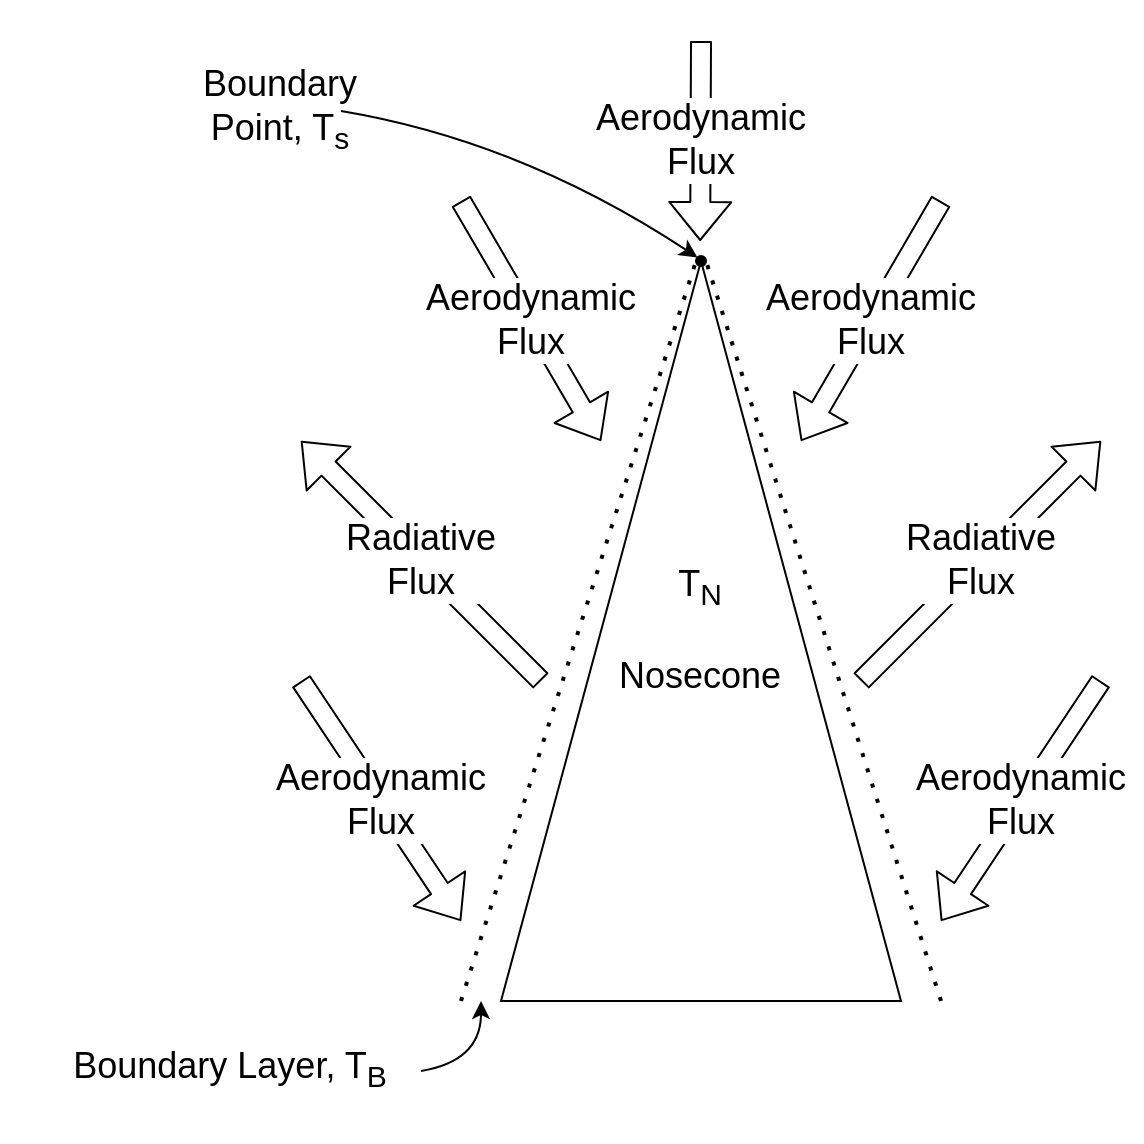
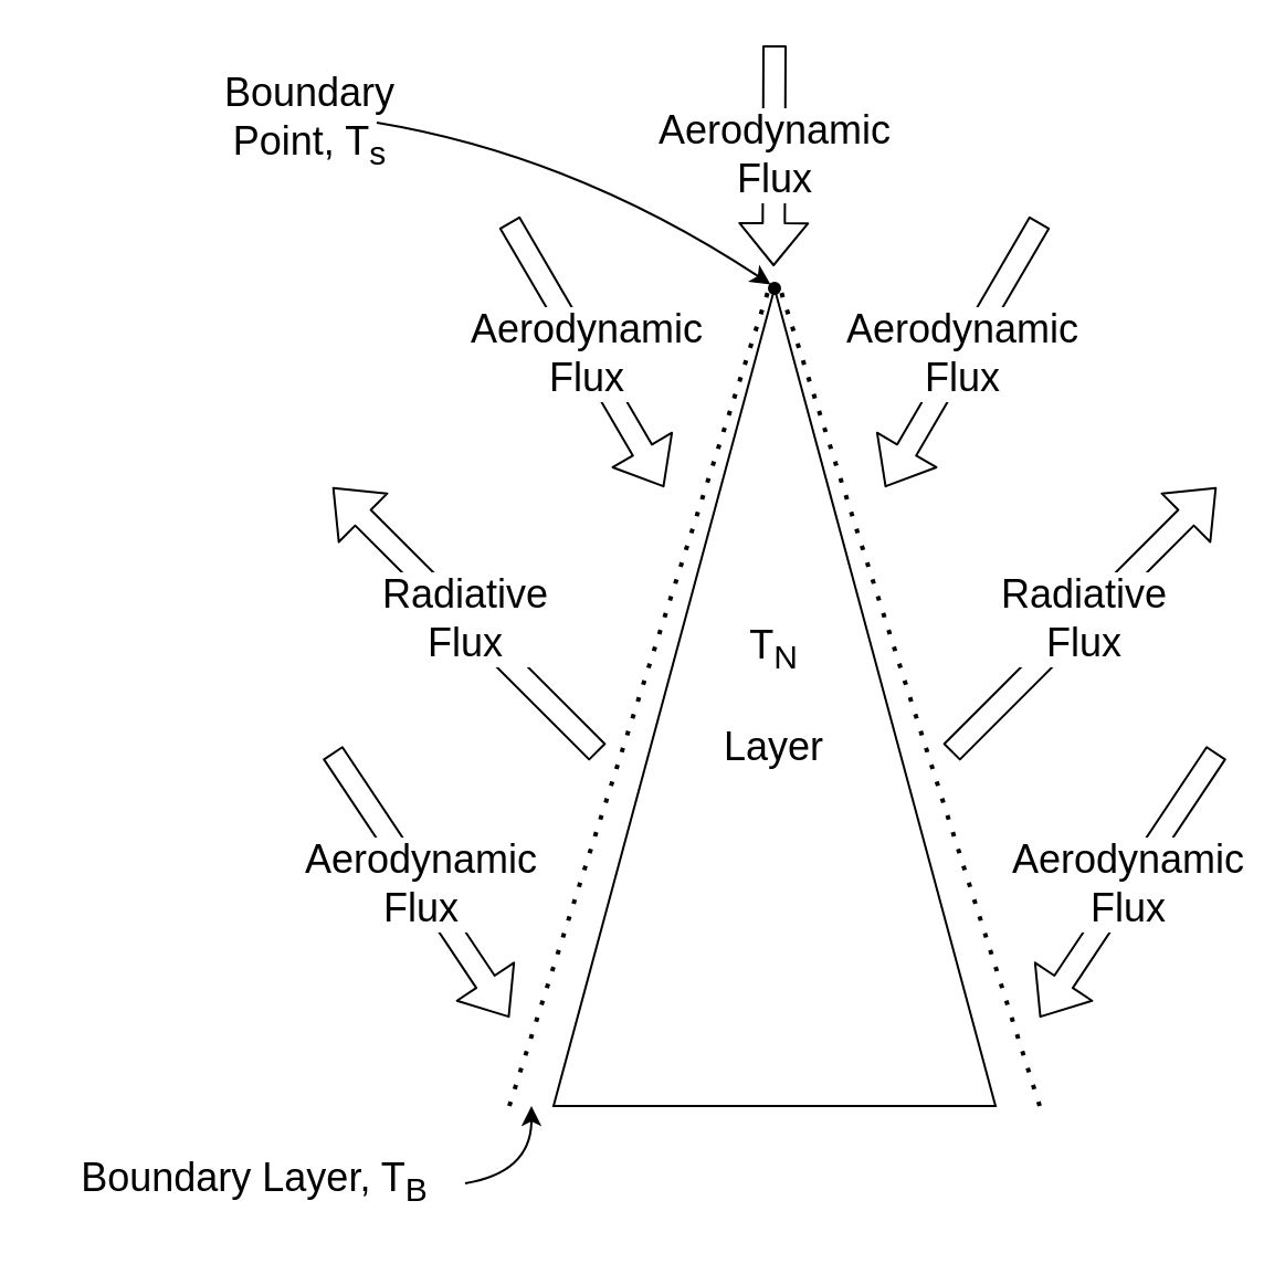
- <mxCell id="2" value="T&lt;sub&gt;N&lt;/sub&gt;&lt;br&gt;&lt;br&gt;Nosecone" style="triangle;whiteSpace=wrap;html=1;direction=north;fontSize=18;horizontal=1;" parent="1" vertex="1"><mxGeometry x="250" y="130" width="200" height="370" as="geometry" /></mxCell>
+ <mxCell id="2" value="T&lt;sub&gt;N&lt;/sub&gt;&lt;br&gt;&lt;br&gt;Layer" style="triangle;whiteSpace=wrap;html=1;direction=north;fontSize=18;horizontal=1;" parent="1" vertex="1"><mxGeometry x="250" y="130" width="200" height="370" as="geometry" /></mxCell>
